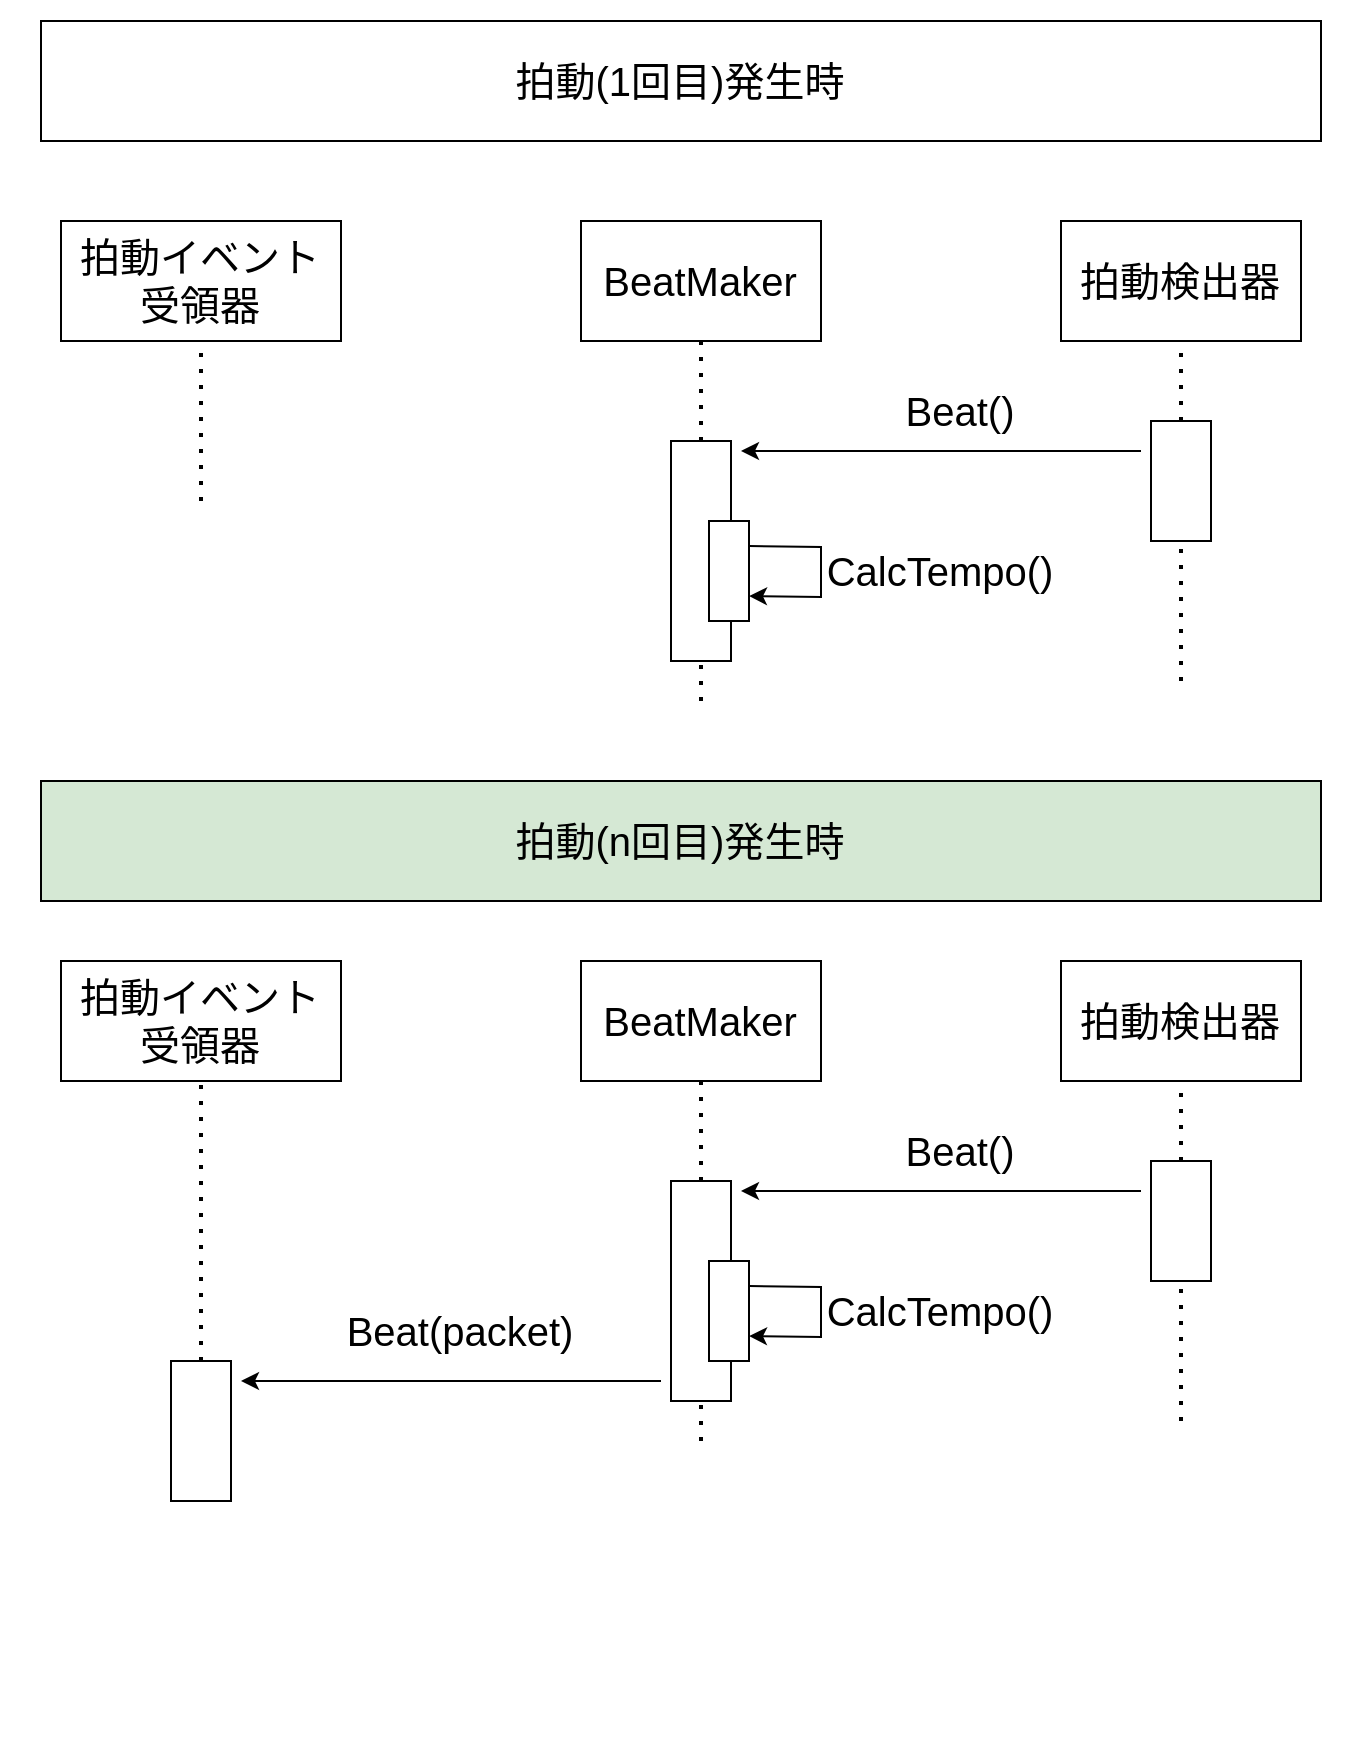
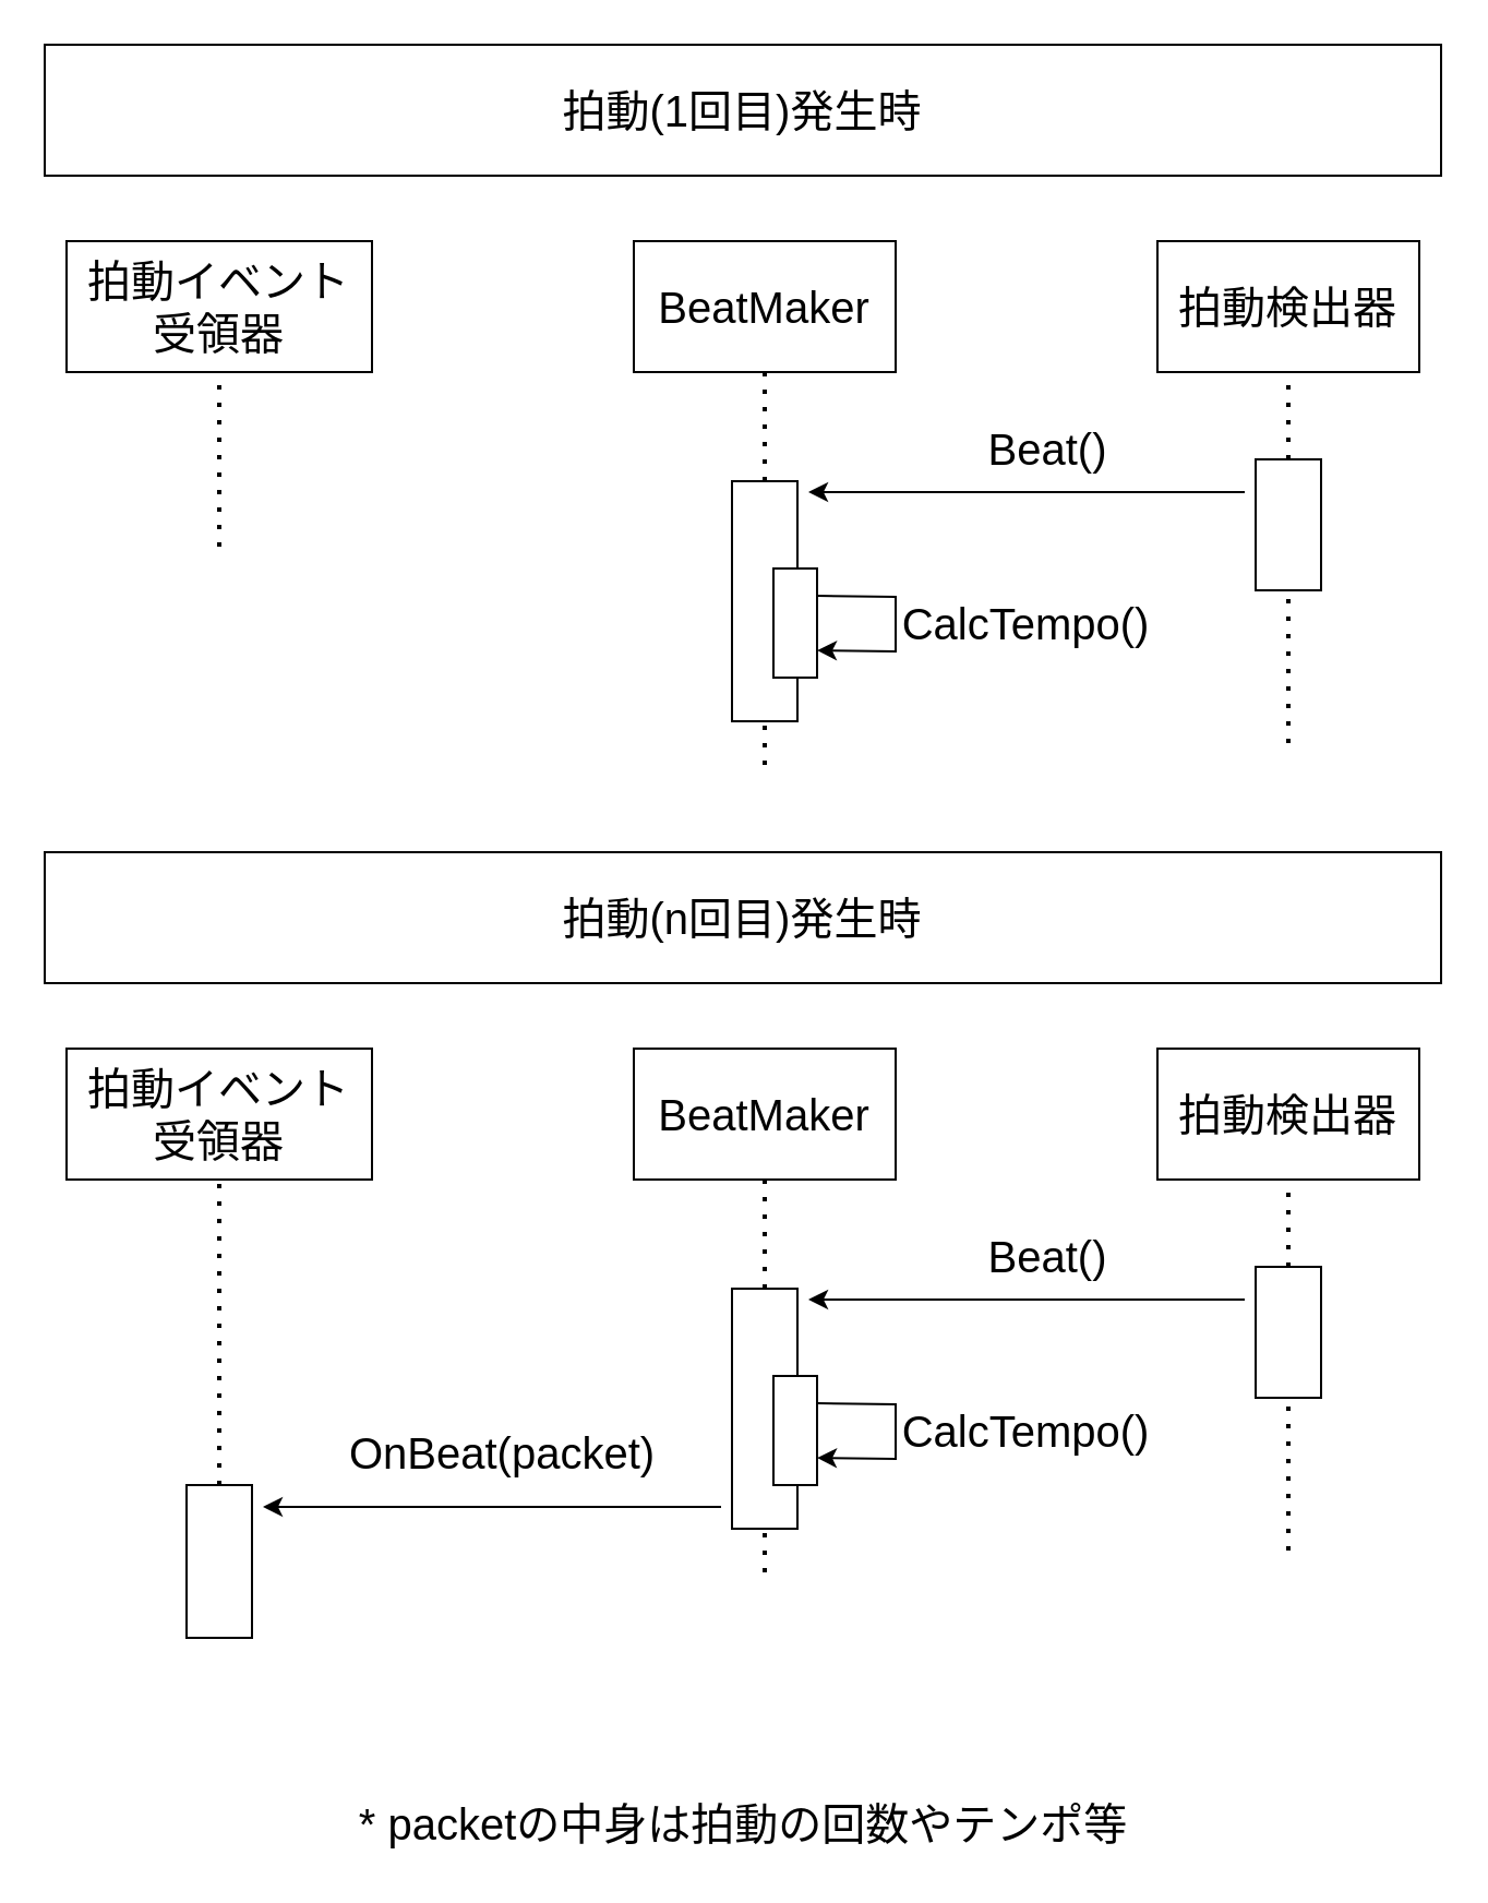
- <mxCell id="3" value="拍動(1回目)発生時" style="rounded=0;whiteSpace=wrap;html=1;fontSize=20;" vertex="1" parent="1"><mxGeometry x="20" y="10" width="640" height="60" as="geometry" /></mxCell>
+ <mxCell id="3" value="拍動(1回目)発生時" style="rounded=0;whiteSpace=wrap;html=1;fontSize=20;" vertex="1" parent="1"><mxGeometry x="20" y="20" width="640" height="60" as="geometry" /></mxCell>
- <mxCell id="18" value="拍動(n回目)発生時" style="rounded=0;whiteSpace=wrap;html=1;fontSize=20;fillColor=#d5e8d4;" vertex="1" parent="1"><mxGeometry x="20" y="390" width="640" height="60" as="geometry" /></mxCell>
+ <mxCell id="18" value="拍動(n回目)発生時" style="rounded=0;whiteSpace=wrap;html=1;fontSize=20;" vertex="1" parent="1"><mxGeometry x="20" y="390" width="640" height="60" as="geometry" /></mxCell>
- <mxCell id="35" value="Beat(packet)" style="text;html=1;strokeColor=none;fillColor=none;align=center;verticalAlign=middle;whiteSpace=wrap;rounded=0;fontSize=20;" vertex="1" parent="1"><mxGeometry x="200" y="650" width="60" height="30" as="geometry" /></mxCell>
+ <mxCell id="35" value="OnBeat(packet)" style="text;html=1;strokeColor=none;fillColor=none;align=center;verticalAlign=middle;whiteSpace=wrap;rounded=0;fontSize=20;" vertex="1" parent="1"><mxGeometry x="200" y="650" width="60" height="30" as="geometry" /></mxCell>
+ <mxCell id="37" value="* packetの中身は拍動の回数やテンポ等" style="text;html=1;strokeColor=none;fillColor=none;align=center;verticalAlign=middle;whiteSpace=wrap;rounded=0;fontSize=20;" vertex="1" parent="1"><mxGeometry x="152.5" y="820" width="375" height="30" as="geometry" /></mxCell>
